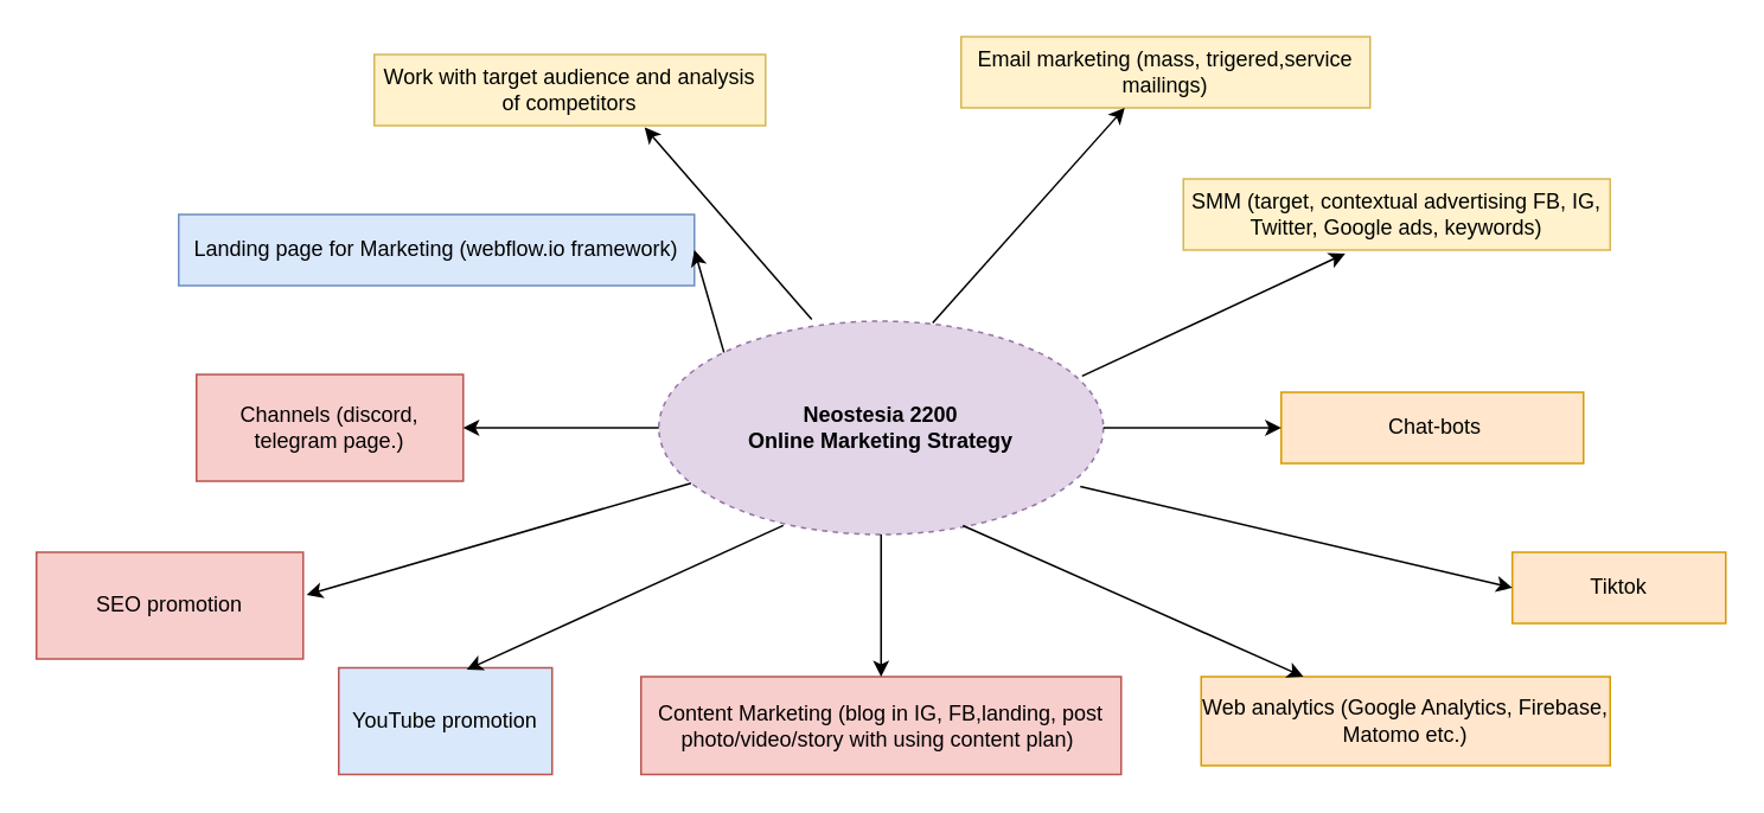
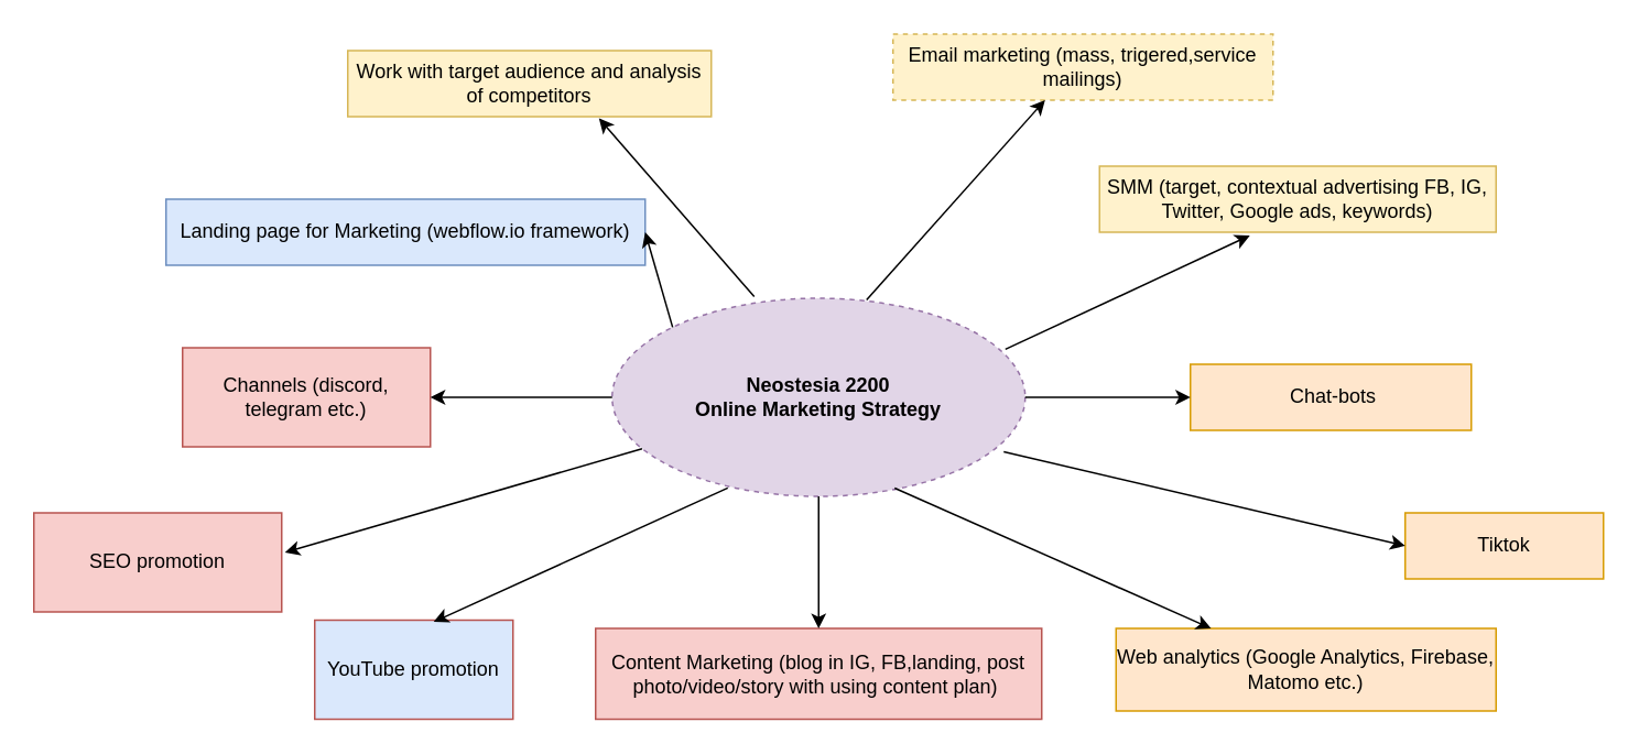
- <mxCell id="5" value="Email marketing (mass, trigered,service mailings)" style="rounded=0;whiteSpace=wrap;html=1;fillColor=#fff2cc;strokeColor=#d6b656;" vertex="1" parent="1"><mxGeometry x="540" y="20" width="230" height="40" as="geometry" /></mxCell>
+ <mxCell id="5" value="Email marketing (mass, trigered,service mailings)" style="rounded=0;whiteSpace=wrap;html=1;fillColor=#fff2cc;strokeColor=#d6b656;dashed=1;" vertex="1" parent="1"><mxGeometry x="540" y="20" width="230" height="40" as="geometry" /></mxCell>
- <mxCell id="13" value="Channels (discord, telegram page.)" style="rounded=0;whiteSpace=wrap;html=1;fillColor=#f8cecc;strokeColor=#b85450;" vertex="1" parent="1"><mxGeometry x="110" y="210" width="150" height="60" as="geometry" /></mxCell>
+ <mxCell id="13" value="Channels (discord, telegram etc.)" style="rounded=0;whiteSpace=wrap;html=1;fillColor=#f8cecc;strokeColor=#b85450;" vertex="1" parent="1"><mxGeometry x="110" y="210" width="150" height="60" as="geometry" /></mxCell>
